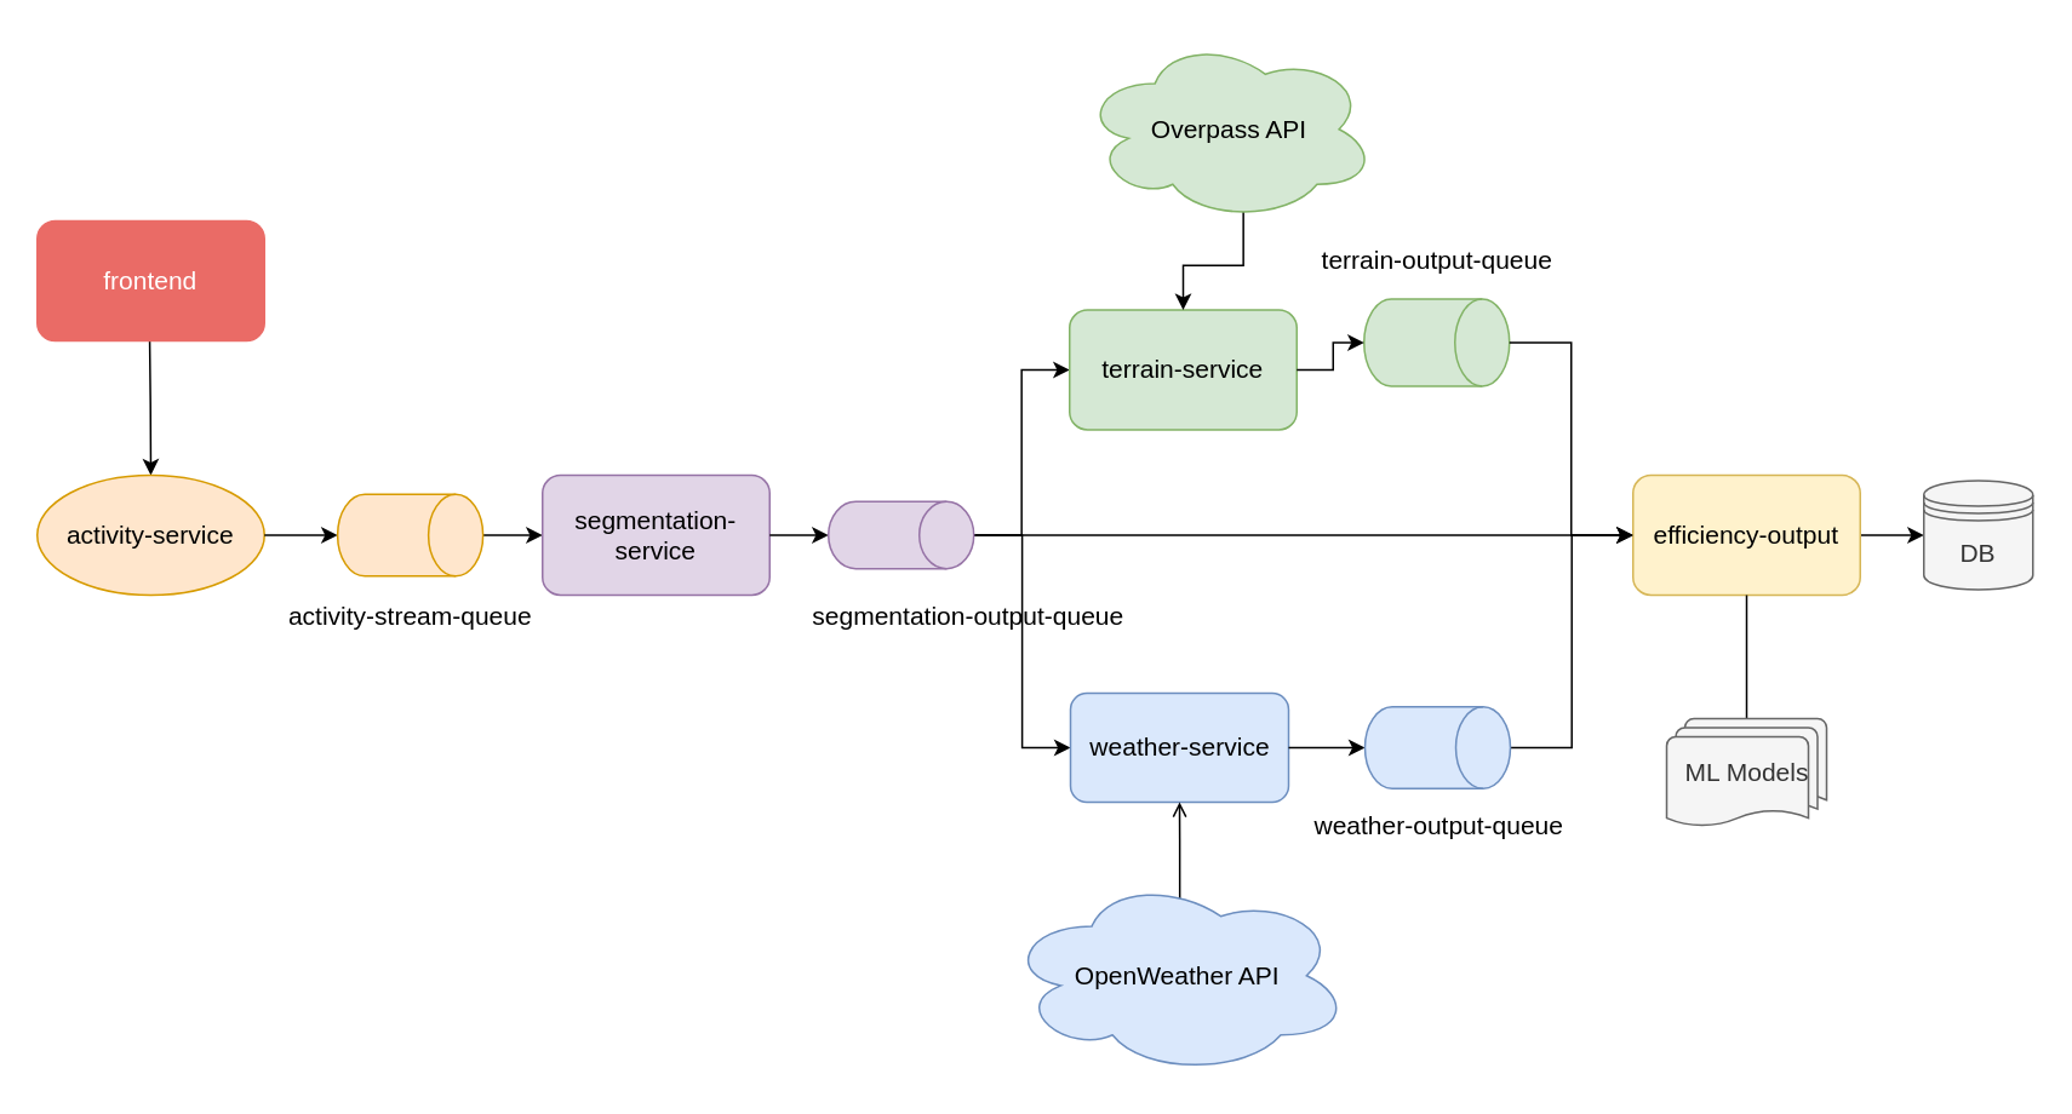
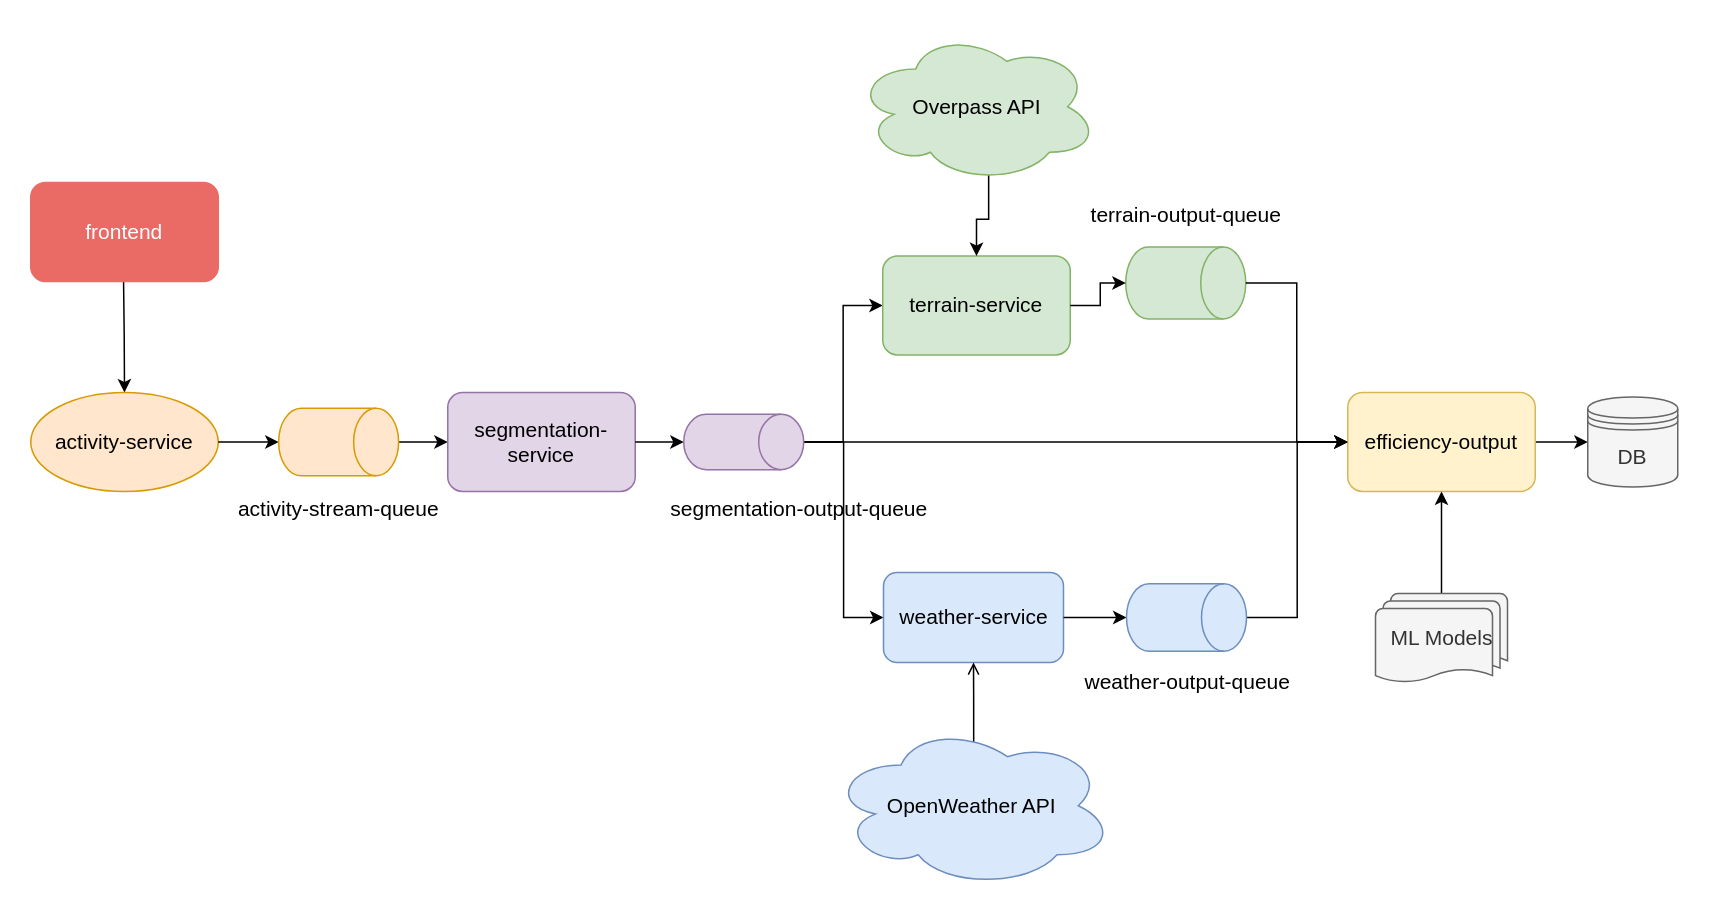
- <mxCell id="18" value="Overpass API" style="ellipse;shape=cloud;whiteSpace=wrap;html=1;fillColor=#d5e8d4;strokeColor=#82b366;fontSize=14;fontFamily=Helvetica;" vertex="1" parent="1"><mxGeometry x="594.5" y="20" width="162" height="101" as="geometry" /></mxCell>
+ <mxCell id="18" value="Overpass API" style="ellipse;shape=cloud;whiteSpace=wrap;html=1;fillColor=#d5e8d4;strokeColor=#82b366;fontSize=14;fontFamily=Helvetica;" vertex="1" parent="1"><mxGeometry x="569.5" y="20" width="162" height="101" as="geometry" /></mxCell>
- <mxCell id="22" style="edgeStyle=orthogonalEdgeStyle;rounded=0;orthogonalLoop=1;jettySize=auto;html=1;entryX=0.5;entryY=1;entryDx=0;entryDy=0;endArrow=none;" edge="1" parent="1" source="23" target="13"><mxGeometry relative="1" as="geometry" /></mxCell>
+ <mxCell id="22" style="edgeStyle=orthogonalEdgeStyle;rounded=0;orthogonalLoop=1;jettySize=auto;html=1;entryX=0.5;entryY=1;entryDx=0;entryDy=0;" edge="1" parent="1" source="23" target="13"><mxGeometry relative="1" as="geometry" /></mxCell>
